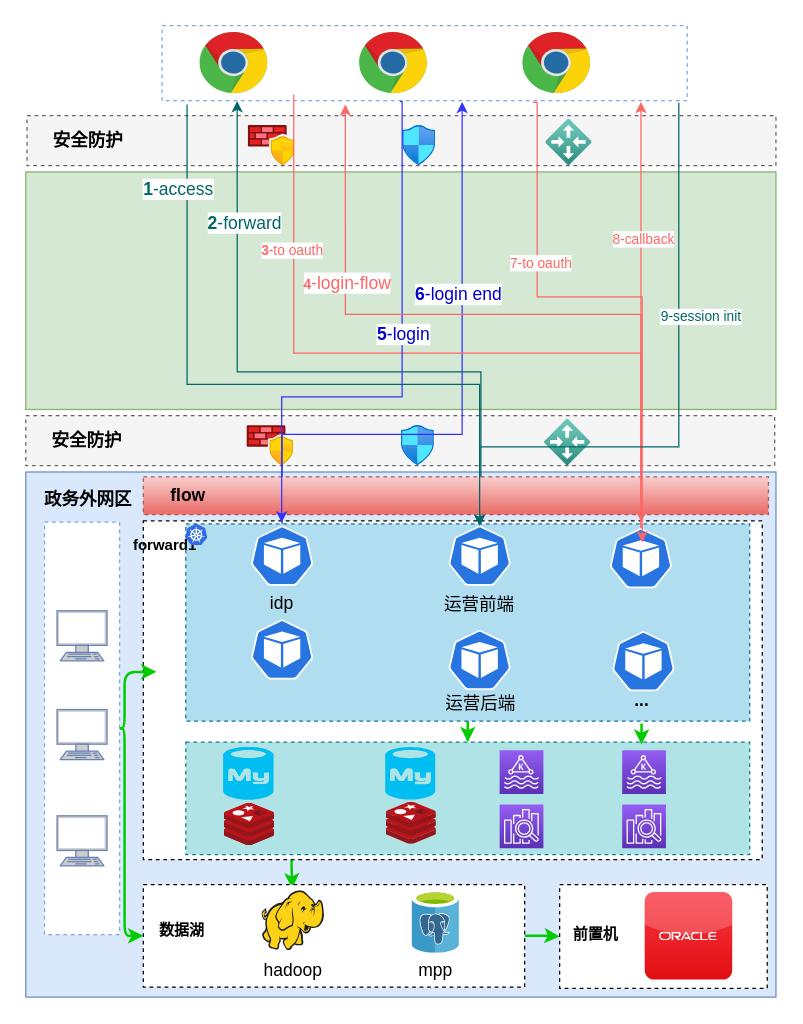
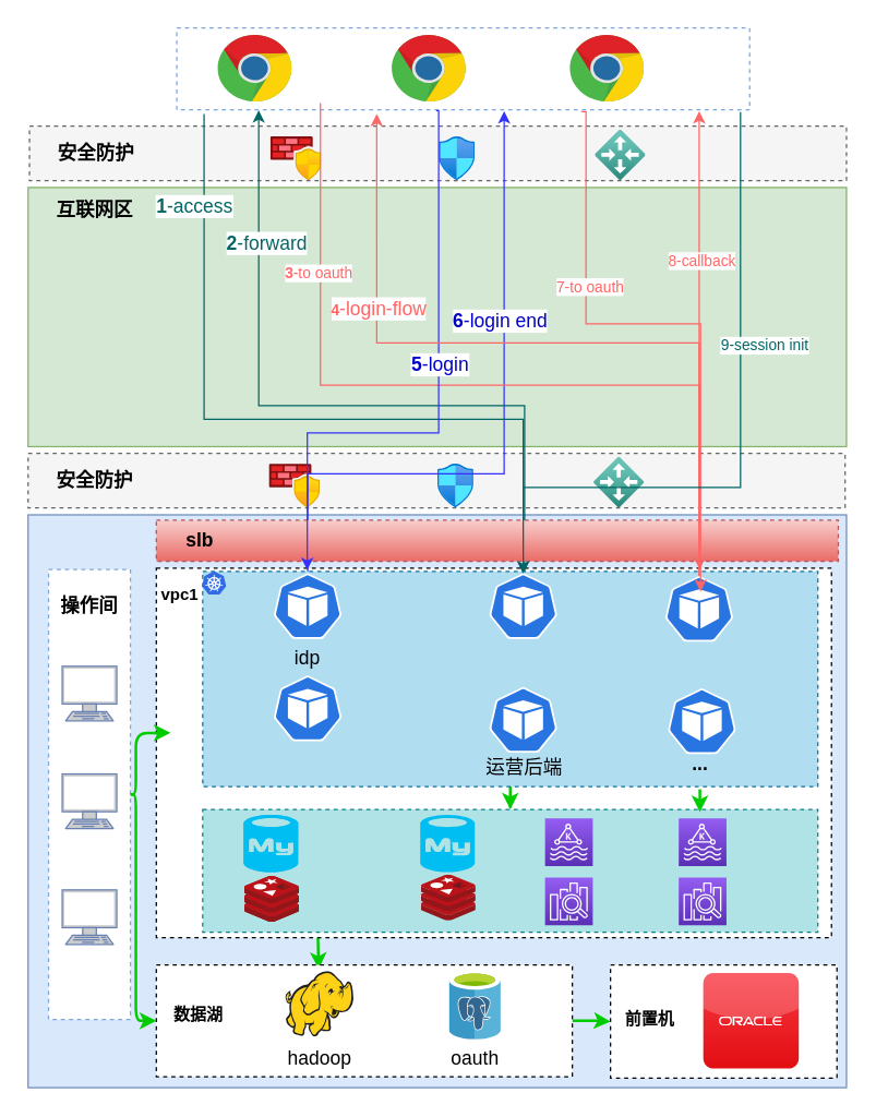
+ <mxCell id="15" value="&lt;b&gt;&lt;font style=&quot;font-size: 14px;&quot;&gt;互联网区&lt;/font&gt;&lt;/b&gt;" style="text;html=1;strokeColor=none;fillColor=none;align=center;verticalAlign=middle;whiteSpace=wrap;rounded=0;" parent="1" vertex="1"><mxGeometry x="39" y="138" width="60" height="30" as="geometry" /></mxCell>
- <mxCell id="40" value="flow" style="rounded=0;whiteSpace=wrap;html=1;dashed=1;align=left;fontStyle=1;fontSize=14;spacingRight=22;spacingTop=0;spacingLeft=20;fillColor=#f8cecc;gradientColor=#ea6b66;strokeColor=#b85450;" parent="1" vertex="1"><mxGeometry x="114" y="381" width="500" height="30" as="geometry" /></mxCell>
+ <mxCell id="40" value="slb" style="rounded=0;whiteSpace=wrap;html=1;dashed=1;align=left;fontStyle=1;fontSize=14;spacingRight=22;spacingTop=0;spacingLeft=20;fillColor=#f8cecc;gradientColor=#ea6b66;strokeColor=#b85450;" parent="1" vertex="1"><mxGeometry x="114" y="381" width="500" height="30" as="geometry" /></mxCell>
- <mxCell id="16" value="&lt;b&gt;&lt;font style=&quot;font-size: 14px;&quot;&gt;政务外网区&lt;/font&gt;&lt;/b&gt;" style="text;html=1;strokeColor=none;fillColor=none;align=center;verticalAlign=middle;whiteSpace=wrap;rounded=0;" parent="1" vertex="1"><mxGeometry x="30" y="384" width="80" height="30" as="geometry" /></mxCell>
- <mxCell id="49" value="&lt;b&gt;forward1&lt;/b&gt;" style="text;html=1;strokeColor=none;fillColor=none;align=center;verticalAlign=middle;whiteSpace=wrap;rounded=0;dashed=1;" parent="1" vertex="1"><mxGeometry x="114" y="417" width="35" height="38" as="geometry" /></mxCell>
+ <mxCell id="49" value="&lt;b&gt;vpc1&lt;/b&gt;" style="text;html=1;strokeColor=none;fillColor=none;align=center;verticalAlign=middle;whiteSpace=wrap;rounded=0;dashed=1;" parent="1" vertex="1"><mxGeometry x="114" y="417" width="35" height="38" as="geometry" /></mxCell>
+ <mxCell id="27" value="&lt;b&gt;&lt;font style=&quot;font-size: 14px;&quot;&gt;操作间&lt;/font&gt;&lt;/b&gt;" style="text;html=1;strokeColor=none;fillColor=none;align=center;verticalAlign=middle;whiteSpace=wrap;rounded=0;" parent="1" vertex="1"><mxGeometry x="35" y="429" width="60" height="30" as="geometry" /></mxCell>
- <mxCell id="48" value="运营前端" style="text;html=1;strokeColor=none;fillColor=none;align=center;verticalAlign=middle;whiteSpace=wrap;rounded=0;dashed=1;fontSize=14;" parent="1" vertex="1"><mxGeometry x="353" y="468" width="60" height="30" as="geometry" /></mxCell>
- <mxCell id="56" value="&lt;font color=&quot;#000000&quot;&gt;mpp&lt;/font&gt;" style="text;html=1;strokeColor=none;fillColor=none;align=center;verticalAlign=middle;whiteSpace=wrap;rounded=0;dashed=1;fontSize=14;fontColor=#6666FF;" parent="1" vertex="1"><mxGeometry x="318" y="761" width="60" height="30" as="geometry" /></mxCell>
+ <mxCell id="56" value="&lt;font color=&quot;#000000&quot;&gt;oauth&lt;/font&gt;" style="text;html=1;strokeColor=none;fillColor=none;align=center;verticalAlign=middle;whiteSpace=wrap;rounded=0;dashed=1;fontSize=14;fontColor=#6666FF;" parent="1" vertex="1"><mxGeometry x="318" y="761" width="60" height="30" as="geometry" /></mxCell>
